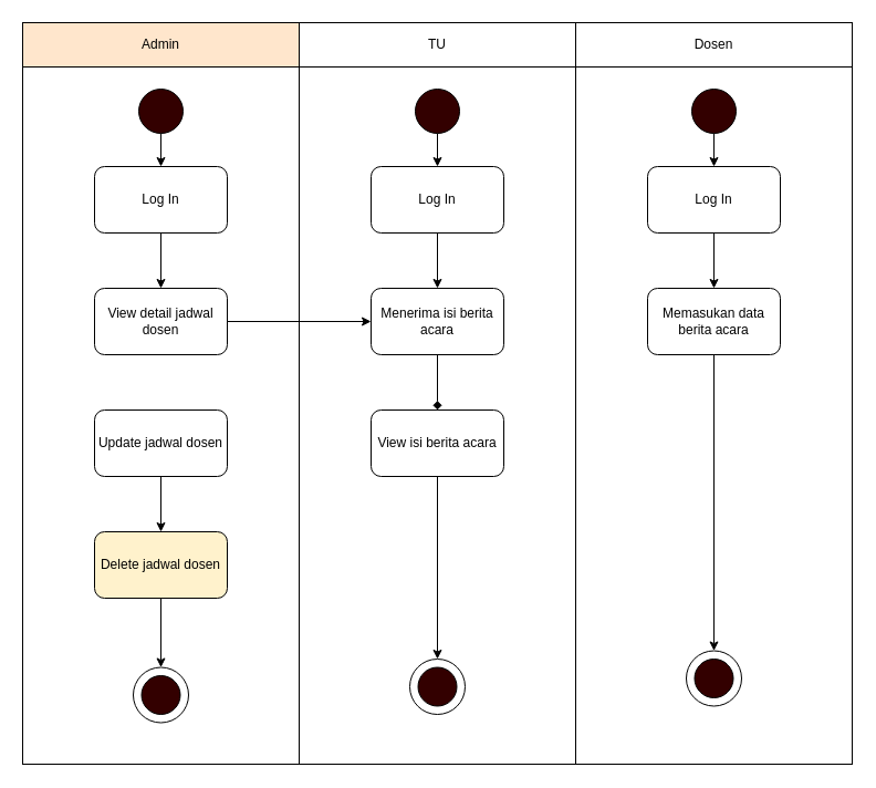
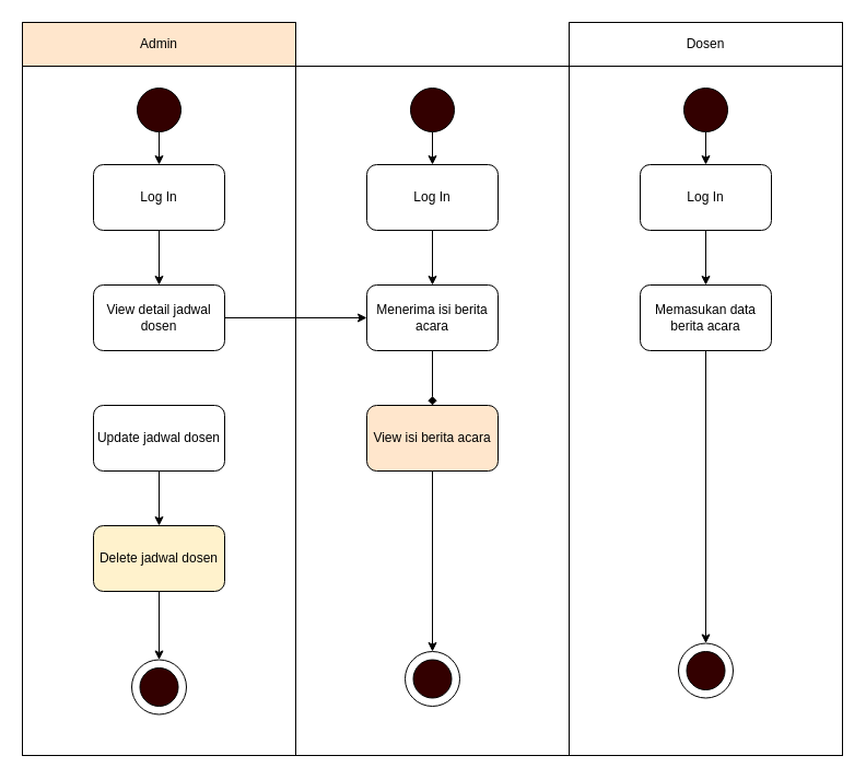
- <mxCell id="6" value="TU" style="rounded=0;whiteSpace=wrap;html=1;" parent="1" vertex="1"><mxGeometry x="270" y="20" width="250" height="40" as="geometry" /></mxCell>
- <mxCell id="14" value="View isi berita acara" style="rounded=1;whiteSpace=wrap;html=1;fillColor=#FFFFFF;" parent="1" vertex="1"><mxGeometry x="335" y="370" width="120" height="60" as="geometry" /></mxCell>
+ <mxCell id="14" value="View isi berita acara" style="rounded=1;whiteSpace=wrap;html=1;fillColor=#ffe6cc;" parent="1" vertex="1"><mxGeometry x="335" y="370" width="120" height="60" as="geometry" /></mxCell>
